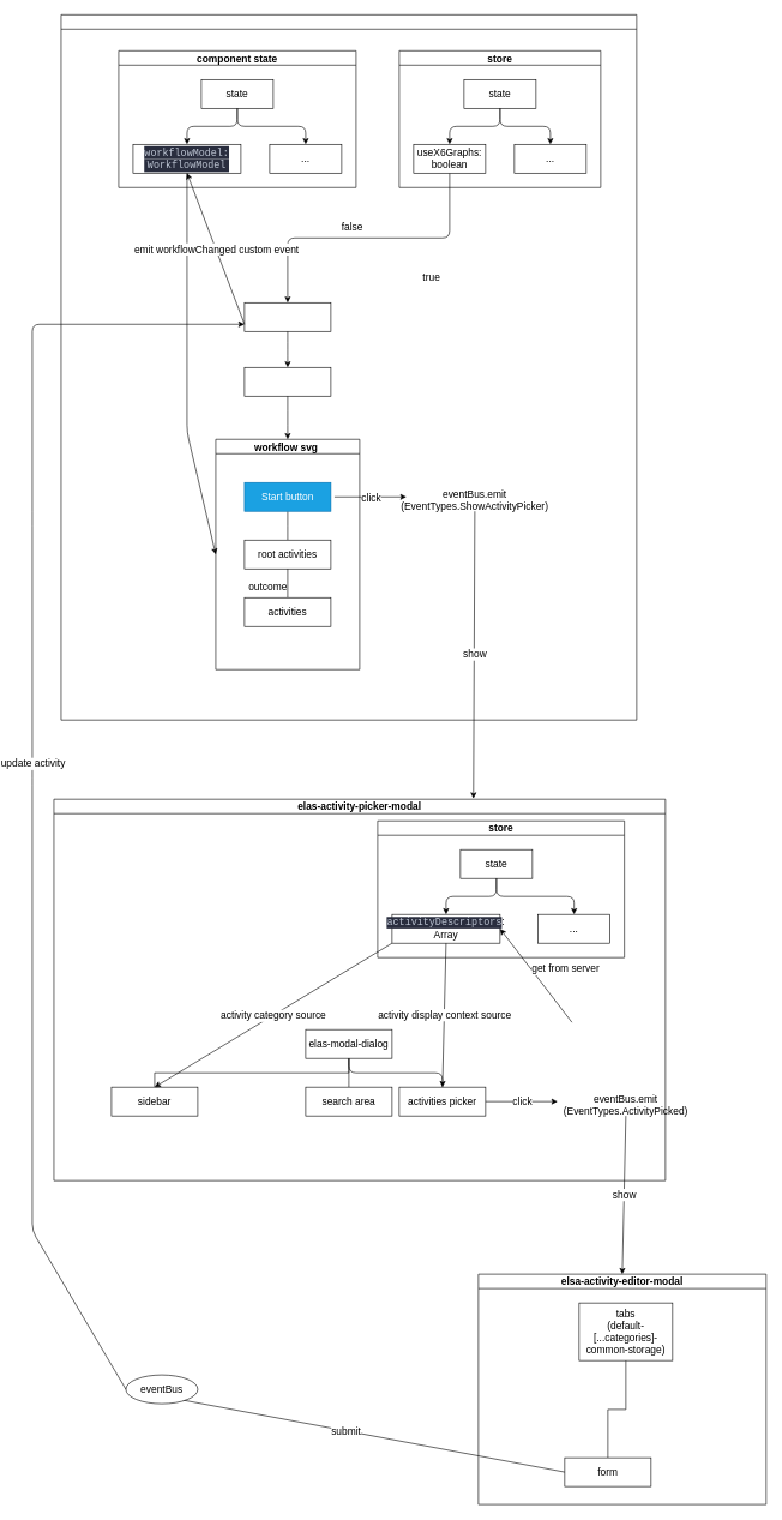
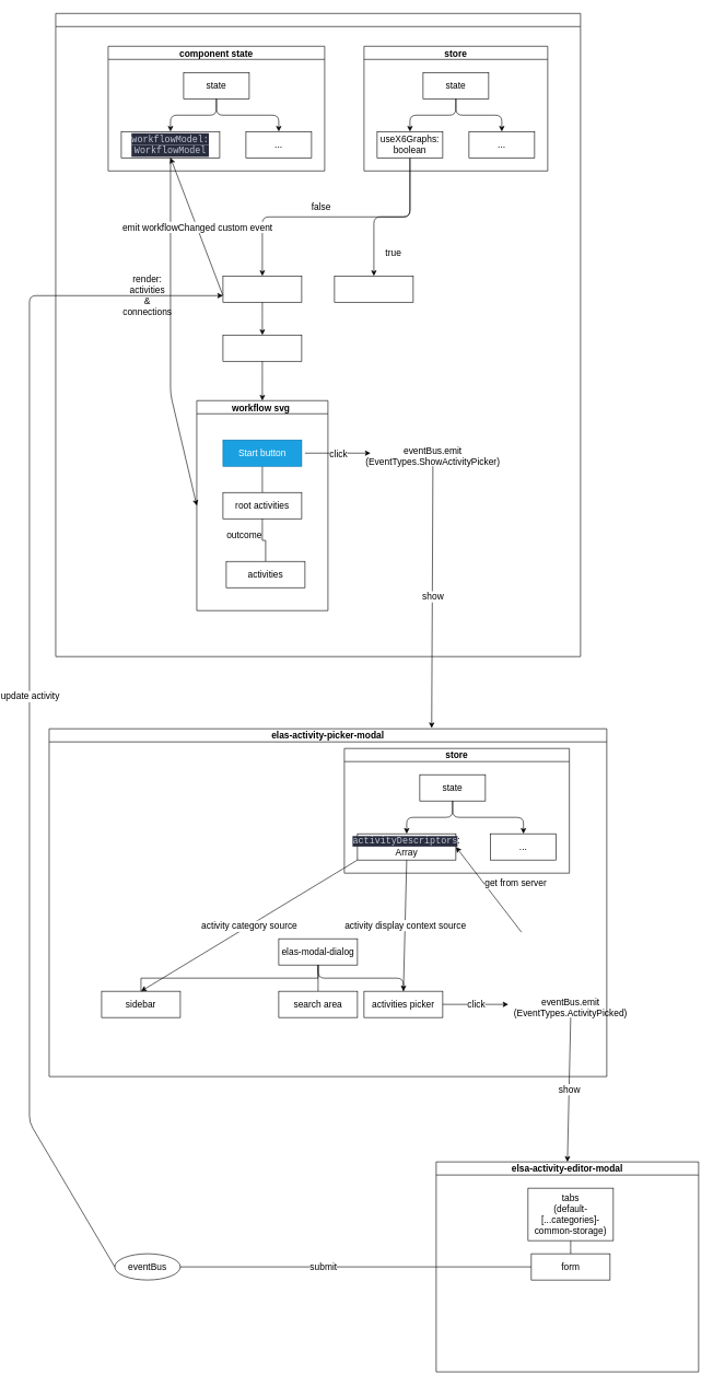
+ <mxCell id="6" value="" style="edgeStyle=elbowEdgeStyle;elbow=vertical;html=1;rounded=1;curved=0;sourcePerimeterSpacing=0;targetPerimeterSpacing=0;startSize=6;endSize=6;exitX=0.5;exitY=1;exitDx=0;exitDy=0;entryX=0.5;entryY=0;entryDx=0;entryDy=0;fontSize=14;" parent="2" source="11" target="4" edge="1"><mxGeometry relative="1" as="geometry"><Array as="points"><mxPoint x="430" y="310" /></Array></mxGeometry></mxCell>
+ <mxCell id="4" value="x6-designer" style="whiteSpace=wrap;html=1;treeFolding=1;treeMoving=1;newEdgeStyle={&quot;edgeStyle&quot;:&quot;elbowEdgeStyle&quot;,&quot;startArrow&quot;:&quot;none&quot;,&quot;endArrow&quot;:&quot;none&quot;};labelBackgroundColor=none;fontColor=#FFFFFF;fontSize=14;" parent="2" vertex="1"><mxGeometry x="425" y="400" width="120" height="40" as="geometry" /></mxCell>
+ <mxCell id="23" value="render: activities &lt;br style=&quot;font-size: 14px;&quot;&gt;&amp;amp; connections" style="text;html=1;strokeColor=none;fillColor=none;align=center;verticalAlign=middle;whiteSpace=wrap;rounded=0;fontSize=14;" parent="2" vertex="1"><mxGeometry x="110" y="390" width="60" height="80" as="geometry" /></mxCell>
- <mxCell id="31" value="activities" style="whiteSpace=wrap;html=1;treeFolding=1;treeMoving=1;newEdgeStyle={&quot;edgeStyle&quot;:&quot;elbowEdgeStyle&quot;,&quot;startArrow&quot;:&quot;none&quot;,&quot;endArrow&quot;:&quot;none&quot;};fontSize=14;" parent="26" vertex="1"><mxGeometry x="40" y="220" width="120" height="40" as="geometry" /></mxCell>
+ <mxCell id="31" value="activities" style="whiteSpace=wrap;html=1;treeFolding=1;treeMoving=1;newEdgeStyle={&quot;edgeStyle&quot;:&quot;elbowEdgeStyle&quot;,&quot;startArrow&quot;:&quot;none&quot;,&quot;endArrow&quot;:&quot;none&quot;};fontSize=14;" parent="26" vertex="1"><mxGeometry x="45" y="245" width="120" height="40" as="geometry" /></mxCell>
- <mxCell id="66" value="form" style="whiteSpace=wrap;html=1;treeFolding=1;treeMoving=1;newEdgeStyle={&quot;edgeStyle&quot;:&quot;elbowEdgeStyle&quot;,&quot;startArrow&quot;:&quot;none&quot;,&quot;endArrow&quot;:&quot;none&quot;};fontSize=14;" parent="63" vertex="1"><mxGeometry x="120" y="255" width="120" height="40" as="geometry" /></mxCell>
+ <mxCell id="66" value="form" style="whiteSpace=wrap;html=1;treeFolding=1;treeMoving=1;newEdgeStyle={&quot;edgeStyle&quot;:&quot;elbowEdgeStyle&quot;,&quot;startArrow&quot;:&quot;none&quot;,&quot;endArrow&quot;:&quot;none&quot;};fontSize=14;" parent="63" vertex="1"><mxGeometry x="145" y="140" width="120" height="40" as="geometry" /></mxCell>
